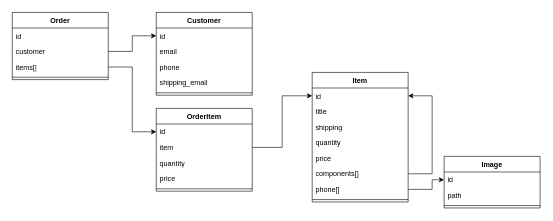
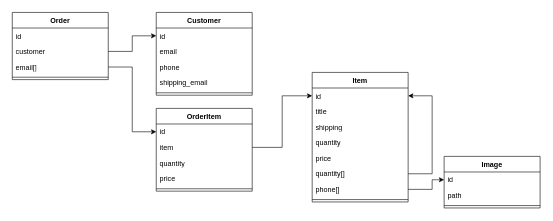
- <mxCell id="15" value="items[]" style="text;strokeColor=none;fillColor=none;align=left;verticalAlign=top;spacingLeft=4;spacingRight=4;overflow=hidden;rotatable=0;points=[[0,0.5],[1,0.5]];portConstraint=eastwest;whiteSpace=wrap;html=1;" vertex="1" parent="12"><mxGeometry y="78" width="160" height="26" as="geometry" /></mxCell>
+ <mxCell id="15" value="email[]" style="text;strokeColor=none;fillColor=none;align=left;verticalAlign=top;spacingLeft=4;spacingRight=4;overflow=hidden;rotatable=0;points=[[0,0.5],[1,0.5]];portConstraint=eastwest;whiteSpace=wrap;html=1;" vertex="1" parent="12"><mxGeometry y="78" width="160" height="26" as="geometry" /></mxCell>
- <mxCell id="9" value="components[]" style="text;strokeColor=none;fillColor=none;align=left;verticalAlign=top;spacingLeft=4;spacingRight=4;overflow=hidden;rotatable=0;points=[[0,0.5],[1,0.5]];portConstraint=eastwest;whiteSpace=wrap;html=1;" vertex="1" parent="2"><mxGeometry y="156" width="160" height="26" as="geometry" /></mxCell>
+ <mxCell id="9" value="quantity[]" style="text;strokeColor=none;fillColor=none;align=left;verticalAlign=top;spacingLeft=4;spacingRight=4;overflow=hidden;rotatable=0;points=[[0,0.5],[1,0.5]];portConstraint=eastwest;whiteSpace=wrap;html=1;" vertex="1" parent="2"><mxGeometry y="156" width="160" height="26" as="geometry" /></mxCell>
